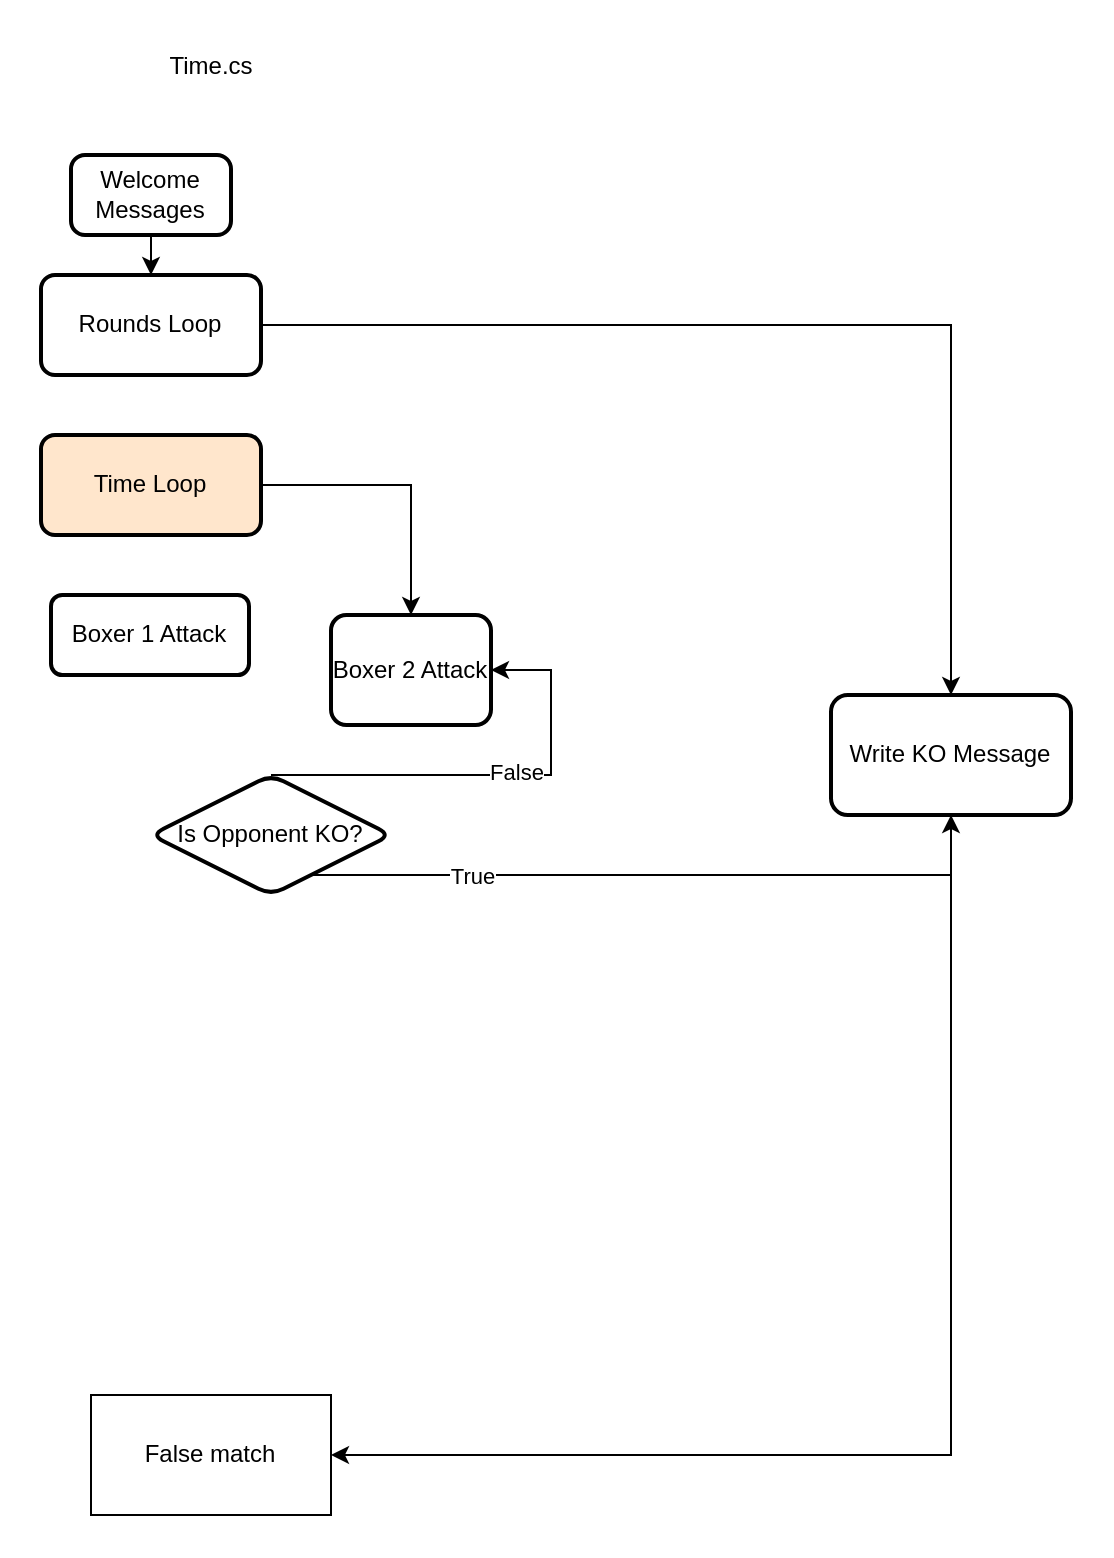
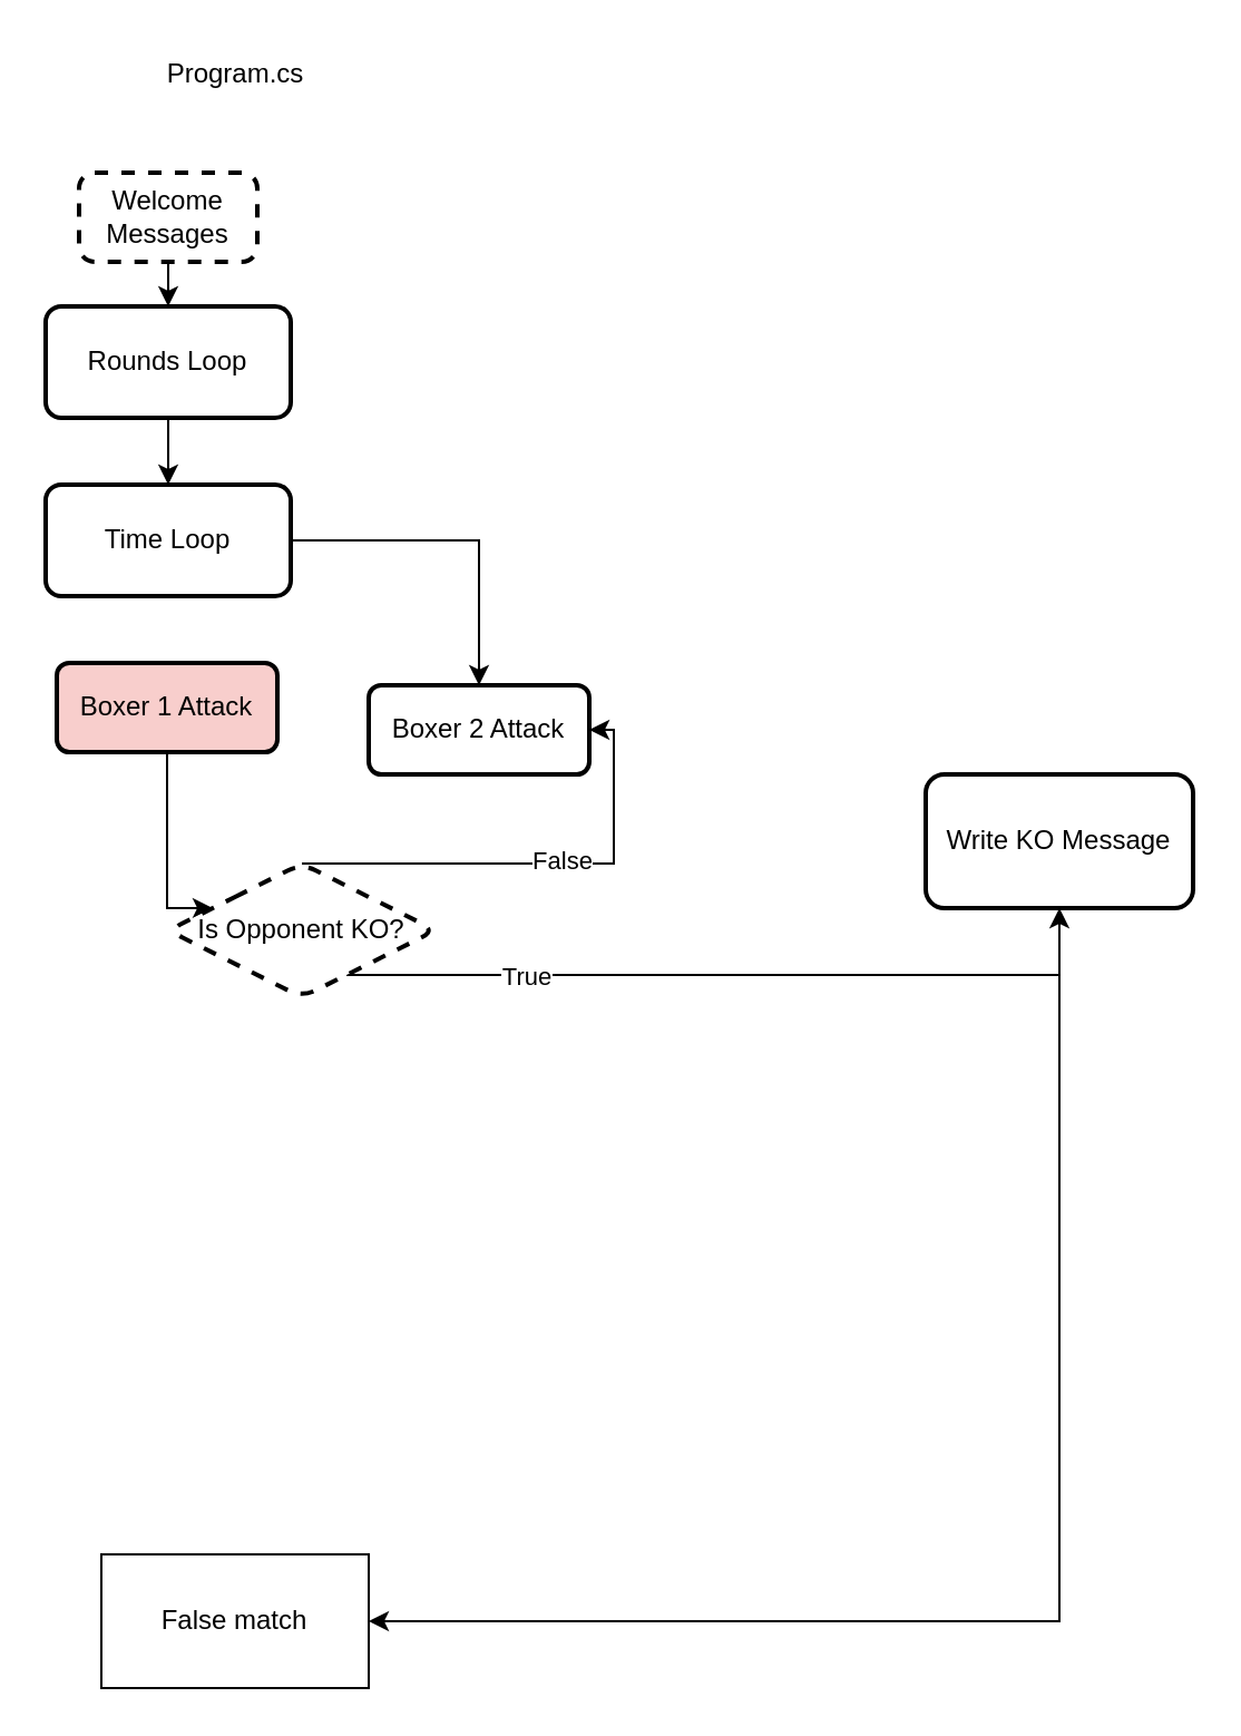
- <mxCell id="2" value="Time.cs&lt;div&gt;&lt;br&gt;&lt;/div&gt;" style="text;html=1;align=center;verticalAlign=middle;resizable=0;points=[];autosize=1;strokeColor=none;fillColor=none;" vertex="1" parent="1"><mxGeometry x="65" y="20" width="80" height="40" as="geometry" /></mxCell>
+ <mxCell id="2" value="Program.cs&lt;div&gt;&lt;br&gt;&lt;/div&gt;" style="text;html=1;align=center;verticalAlign=middle;resizable=0;points=[];autosize=1;strokeColor=none;fillColor=none;" vertex="1" parent="1"><mxGeometry x="65" y="20" width="80" height="40" as="geometry" /></mxCell>
- <mxCell id="4" value="Welcome Messages" style="rounded=1;whiteSpace=wrap;html=1;absoluteArcSize=1;arcSize=14;strokeWidth=2;" vertex="1" parent="1"><mxGeometry x="35" y="77" width="80" height="40" as="geometry" /></mxCell>
+ <mxCell id="4" value="Welcome Messages" style="rounded=1;whiteSpace=wrap;html=1;absoluteArcSize=1;arcSize=14;strokeWidth=2;dashed=1;" vertex="1" parent="1"><mxGeometry x="35" y="77" width="80" height="40" as="geometry" /></mxCell>
- <mxCell id="5" value="" style="edgeStyle=orthogonalEdgeStyle;rounded=0;orthogonalLoop=1;jettySize=auto;html=1;" edge="1" parent="1" source="6" target="18"><mxGeometry relative="1" as="geometry" /></mxCell>
+ <mxCell id="5" value="" style="edgeStyle=orthogonalEdgeStyle;rounded=0;orthogonalLoop=1;jettySize=auto;html=1;" edge="1" parent="1" source="6" target="8"><mxGeometry relative="1" as="geometry" /></mxCell>
- <mxCell id="8" value="Time Loop" style="whiteSpace=wrap;html=1;rounded=1;arcSize=14;strokeWidth=2;fillColor=#ffe6cc;" vertex="1" parent="1"><mxGeometry x="20" y="217" width="110" height="50" as="geometry" /></mxCell>
+ <mxCell id="8" value="Time Loop" style="whiteSpace=wrap;html=1;rounded=1;arcSize=14;strokeWidth=2;" vertex="1" parent="1"><mxGeometry x="20" y="217" width="110" height="50" as="geometry" /></mxCell>
- <mxCell id="10" value="Boxer 1 Attack" style="whiteSpace=wrap;html=1;rounded=1;arcSize=14;strokeWidth=2;" vertex="1" parent="1"><mxGeometry x="25" y="297" width="99" height="40" as="geometry" /></mxCell>
+ <mxCell id="10" value="Boxer 1 Attack" style="whiteSpace=wrap;html=1;rounded=1;arcSize=14;strokeWidth=2;fillColor=#f8cecc;" vertex="1" parent="1"><mxGeometry x="25" y="297" width="99" height="40" as="geometry" /></mxCell>
- <mxCell id="16" value="Boxer 2 Attack" style="whiteSpace=wrap;html=1;rounded=1;arcSize=14;strokeWidth=2;" vertex="1" parent="1"><mxGeometry x="165" y="307" width="80" height="55" as="geometry" /></mxCell>
+ <mxCell id="16" value="Boxer 2 Attack" style="whiteSpace=wrap;html=1;rounded=1;arcSize=14;strokeWidth=2;" vertex="1" parent="1"><mxGeometry x="165" y="307" width="99" height="40" as="geometry" /></mxCell>
+ <mxCell id="9" value="" style="edgeStyle=orthogonalEdgeStyle;rounded=0;orthogonalLoop=1;jettySize=auto;html=1;" edge="1" parent="1" source="10" target="15"><mxGeometry relative="1" as="geometry"><Array as="points"><mxPoint x="75" y="407" /></Array></mxGeometry></mxCell>
- <mxCell id="15" value="Is Opponent KO?" style="rhombus;whiteSpace=wrap;html=1;rounded=1;arcSize=14;strokeWidth=2;" vertex="1" parent="1"><mxGeometry x="75" y="387" width="120" height="60" as="geometry" /></mxCell>
+ <mxCell id="15" value="Is Opponent KO?" style="rhombus;whiteSpace=wrap;html=1;rounded=1;arcSize=14;strokeWidth=2;dashed=1;" vertex="1" parent="1"><mxGeometry x="75" y="387" width="120" height="60" as="geometry" /></mxCell>
